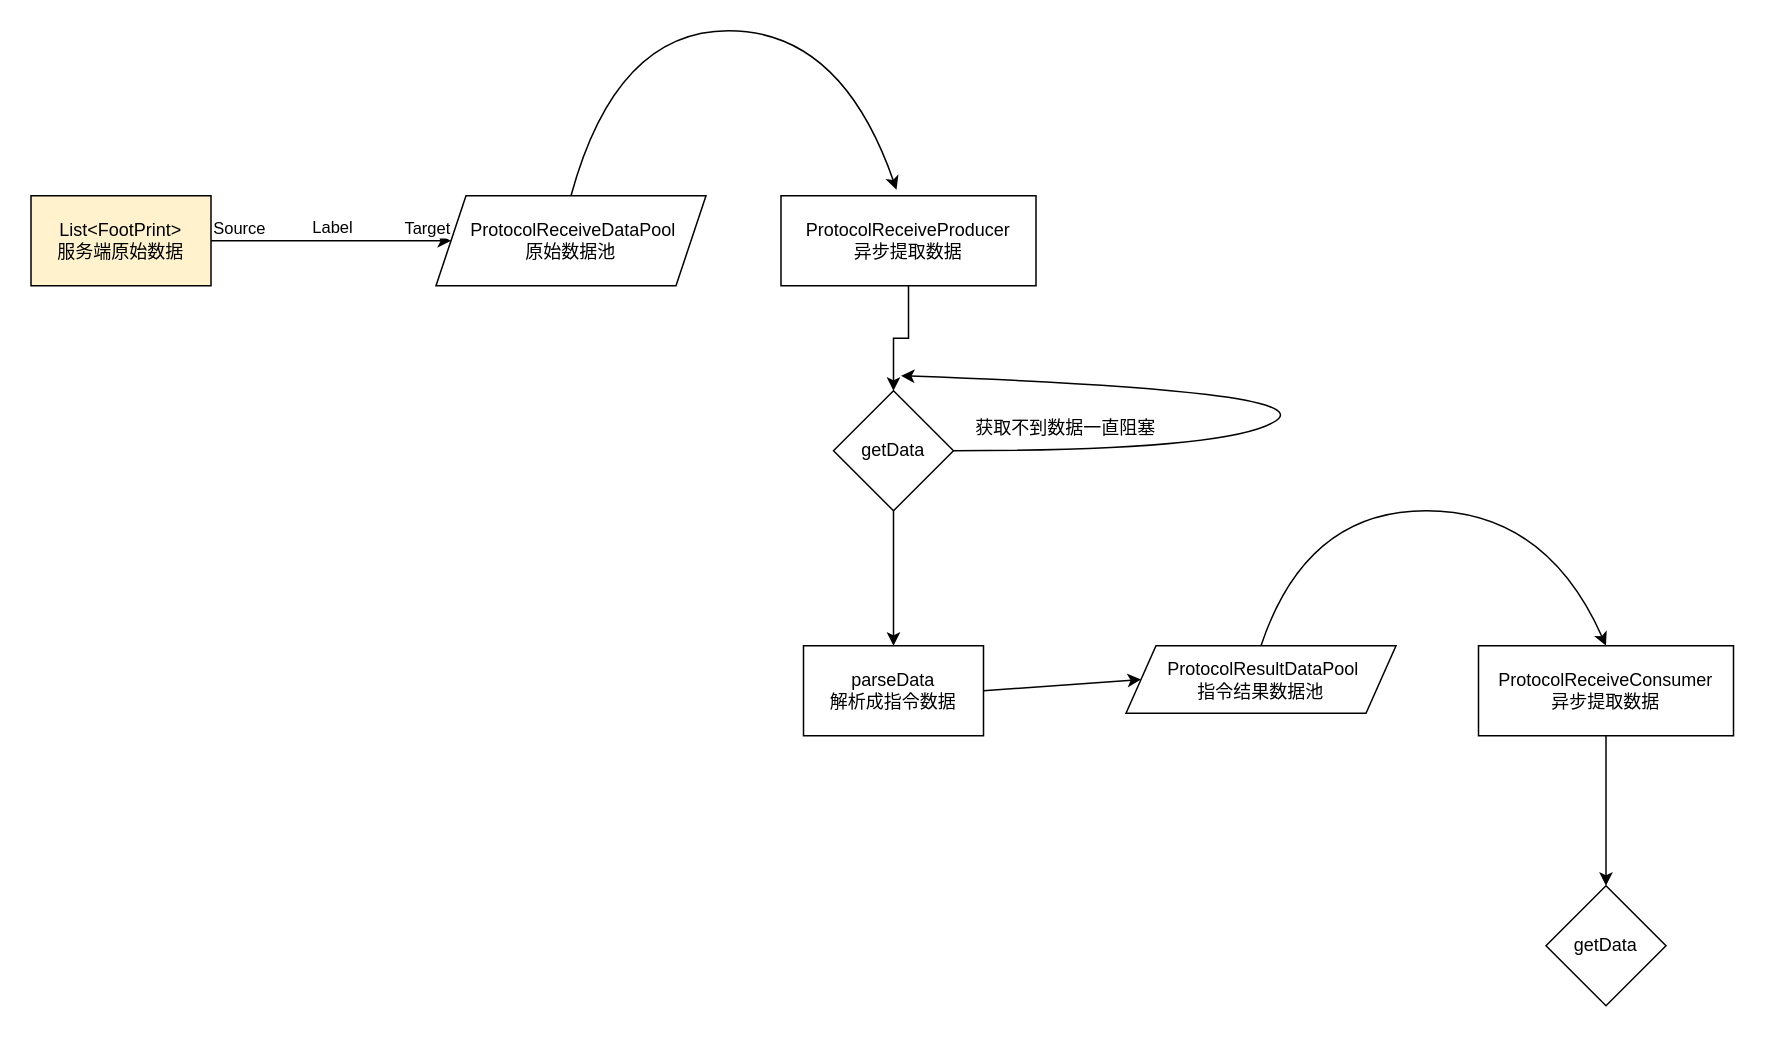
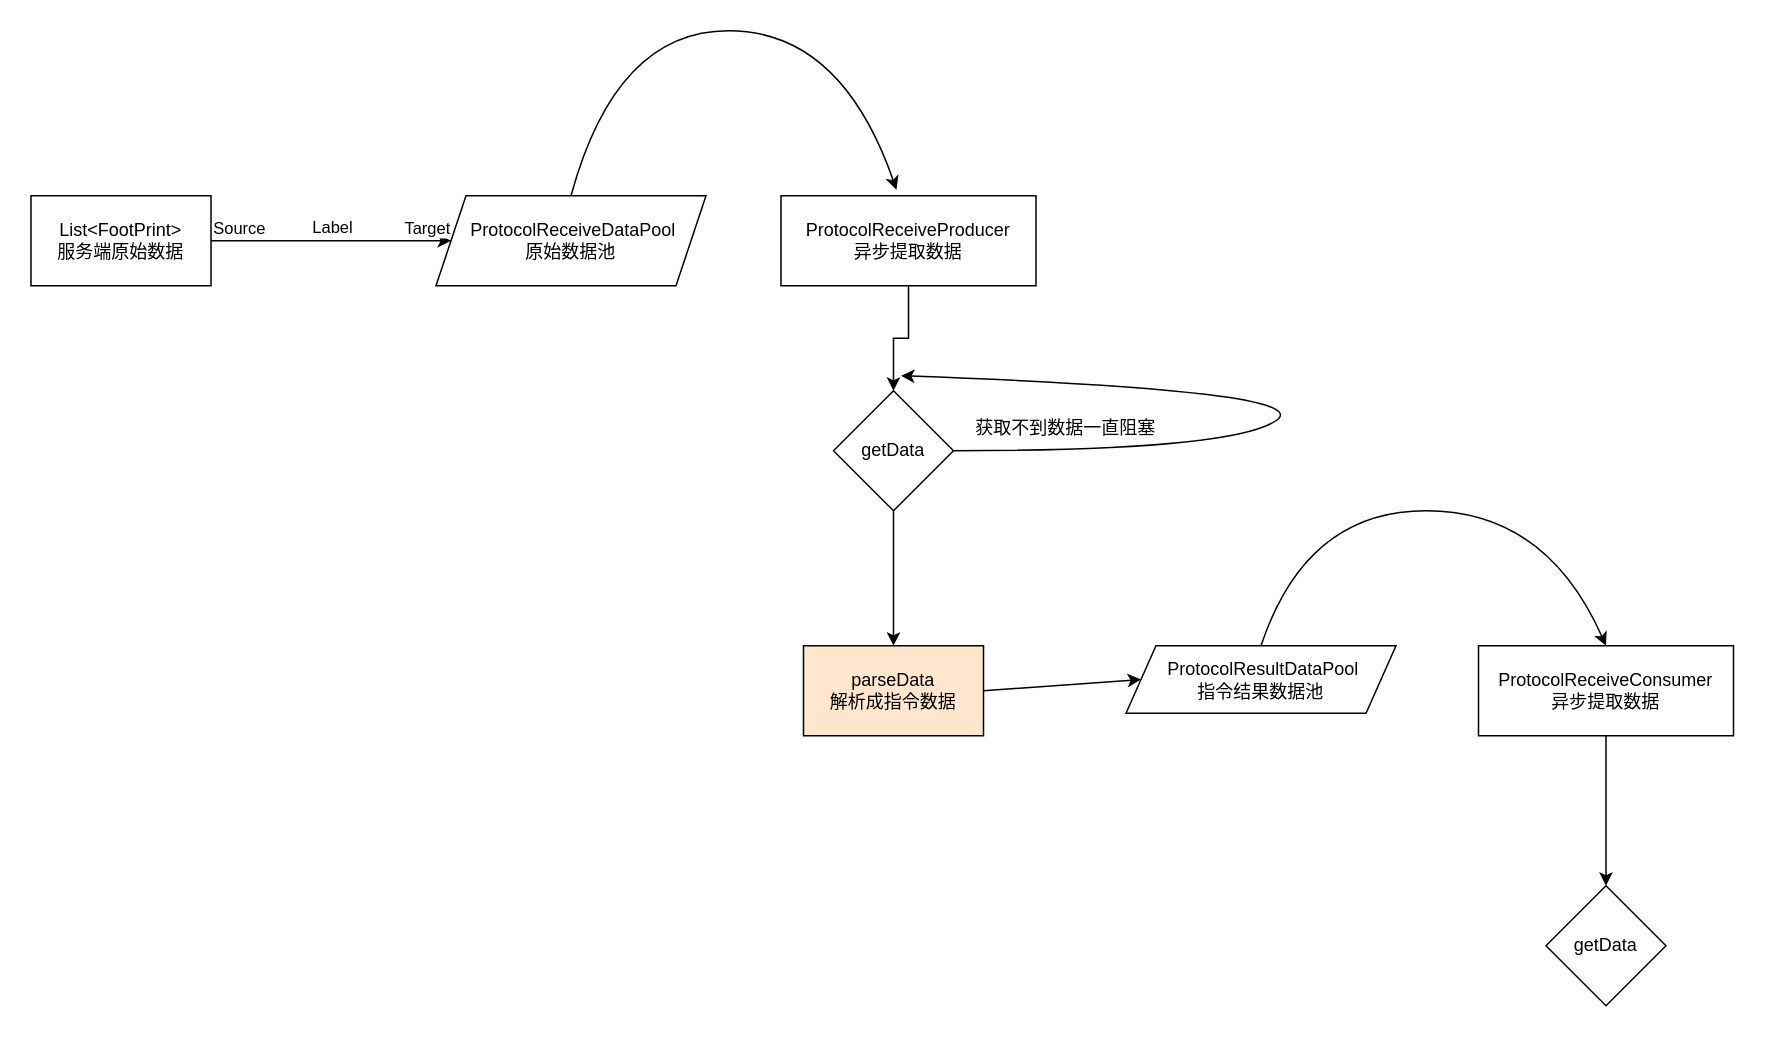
- <mxCell id="2" value="List&amp;lt;FootPrint&amp;gt;&lt;br&gt;服务端原始数据" style="rounded=0;whiteSpace=wrap;html=1;fillColor=#fff2cc;" parent="1" vertex="1"><mxGeometry x="20" y="130" width="120" height="60" as="geometry" /></mxCell>
+ <mxCell id="2" value="List&amp;lt;FootPrint&amp;gt;&lt;br&gt;服务端原始数据" style="rounded=0;whiteSpace=wrap;html=1;" parent="1" vertex="1"><mxGeometry x="20" y="130" width="120" height="60" as="geometry" /></mxCell>
- <mxCell id="13" value="parseData&lt;br&gt;解析成指令数据" style="whiteSpace=wrap;html=1;rounded=0;" parent="1" vertex="1"><mxGeometry x="535" y="430" width="120" height="60" as="geometry" /></mxCell>
+ <mxCell id="13" value="parseData&lt;br&gt;解析成指令数据" style="whiteSpace=wrap;html=1;rounded=0;fillColor=#ffe6cc;" parent="1" vertex="1"><mxGeometry x="535" y="430" width="120" height="60" as="geometry" /></mxCell>
